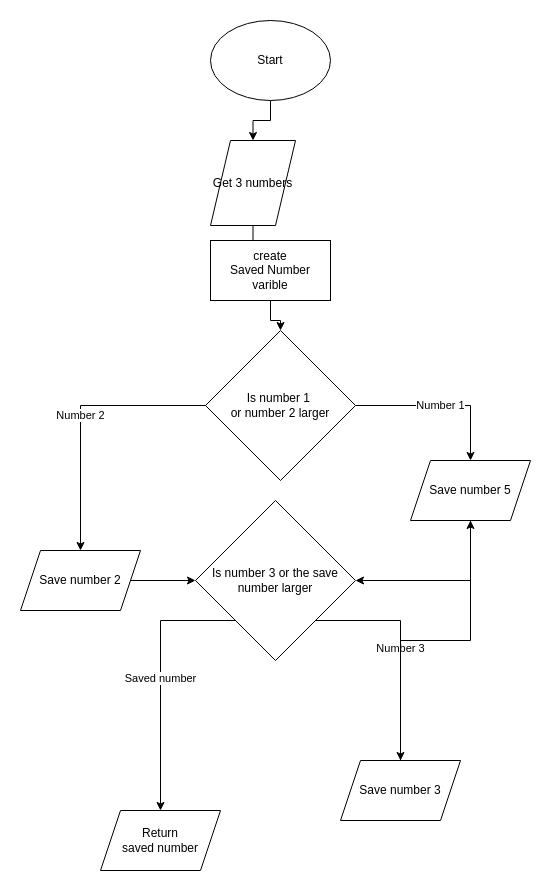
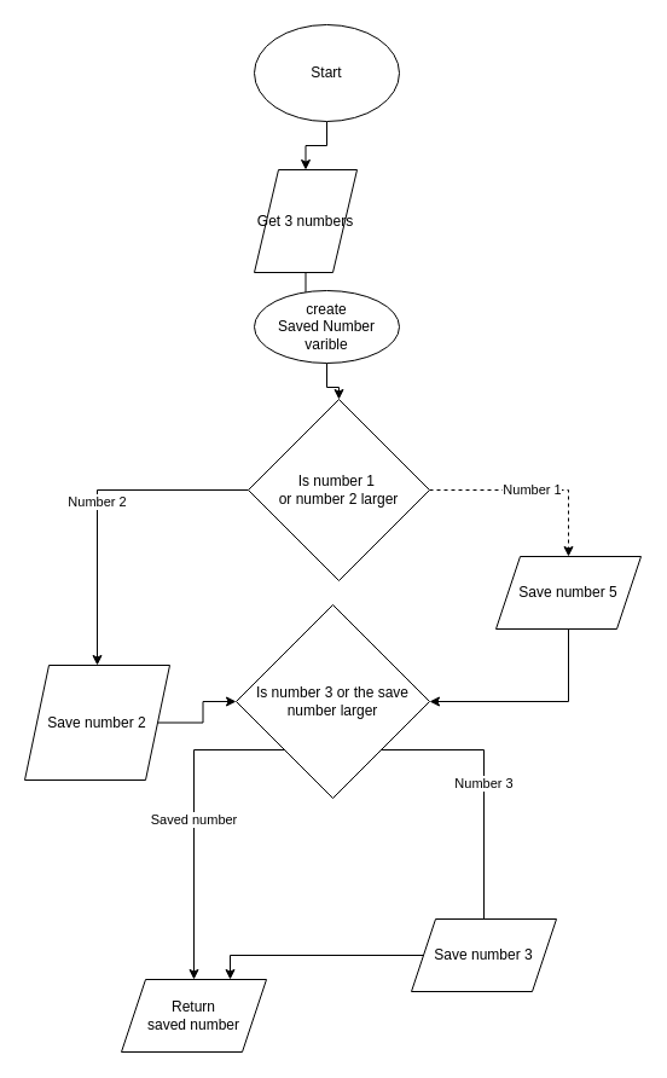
- <mxCell id="20" value="create&lt;div&gt;Saved&amp;nbsp;&lt;span style=&quot;background-color: transparent; color: light-dark(rgb(0, 0, 0), rgb(255, 255, 255));&quot;&gt;Number&lt;/span&gt;&lt;div&gt;varible&lt;/div&gt;&lt;/div&gt;" style="rounded=0;whiteSpace=wrap;html=1;" vertex="1" parent="1"><mxGeometry x="210" y="240" width="120" height="60" as="geometry" /></mxCell>
+ <mxCell id="20" value="create&lt;div&gt;Saved&amp;nbsp;&lt;span style=&quot;background-color: transparent; color: light-dark(rgb(0, 0, 0), rgb(255, 255, 255));&quot;&gt;Number&lt;/span&gt;&lt;div&gt;varible&lt;/div&gt;&lt;/div&gt;" style="ellipse;whiteSpace=wrap;html=1;" vertex="1" parent="1"><mxGeometry x="210" y="240" width="120" height="60" as="geometry" /></mxCell>
- <mxCell id="8" value="Number 1" style="edgeStyle=orthogonalEdgeStyle;rounded=0;orthogonalLoop=1;jettySize=auto;html=1;entryX=0.5;entryY=0;entryDx=0;entryDy=0;" edge="1" parent="1" source="10" target="7"><mxGeometry relative="1" as="geometry" /></mxCell>
+ <mxCell id="8" value="Number 1" style="edgeStyle=orthogonalEdgeStyle;rounded=0;orthogonalLoop=1;jettySize=auto;html=1;entryX=0.5;entryY=0;entryDx=0;entryDy=0;dashed=1;" edge="1" parent="1" source="10" target="7"><mxGeometry relative="1" as="geometry" /></mxCell>
- <mxCell id="12" value="Save number 2" style="shape=parallelogram;perimeter=parallelogramPerimeter;whiteSpace=wrap;html=1;fixedSize=1;" vertex="1" parent="1"><mxGeometry x="20" y="550" width="120" height="60" as="geometry" /></mxCell>
+ <mxCell id="12" value="Save number 2" style="shape=parallelogram;perimeter=parallelogramPerimeter;whiteSpace=wrap;html=1;fixedSize=1;" vertex="1" parent="1"><mxGeometry x="20" y="550" width="120" height="95" as="geometry" /></mxCell>
- <mxCell id="13" value="Number 3" style="edgeStyle=orthogonalEdgeStyle;rounded=0;orthogonalLoop=1;jettySize=auto;html=1;entryX=0.5;entryY=0;entryDx=0;entryDy=0;exitX=1;exitY=1;exitDx=0;exitDy=0;" edge="1" parent="1" source="15" target="17"><mxGeometry relative="1" as="geometry"><Array as="points"><mxPoint x="400" y="620" /></Array></mxGeometry></mxCell>
+ <mxCell id="13" value="Number 3" style="edgeStyle=orthogonalEdgeStyle;rounded=0;orthogonalLoop=1;jettySize=auto;html=1;entryX=0.5;entryY=0;entryDx=0;entryDy=0;exitX=1;exitY=1;exitDx=0;exitDy=0;endArrow=none;" edge="1" parent="1" source="15" target="17"><mxGeometry relative="1" as="geometry"><Array as="points"><mxPoint x="400" y="620" /></Array></mxGeometry></mxCell>
- <mxCell id="16" style="edgeStyle=orthogonalEdgeStyle;rounded=0;orthogonalLoop=1;jettySize=auto;html=1;" edge="1" parent="1" source="17" target="7"><mxGeometry relative="1" as="geometry" /></mxCell>
+ <mxCell id="16" style="edgeStyle=orthogonalEdgeStyle;rounded=0;orthogonalLoop=1;jettySize=auto;html=1;entryX=0.75;entryY=0;entryDx=0;entryDy=0;" edge="1" parent="1" source="17" target="18"><mxGeometry relative="1" as="geometry" /></mxCell>
